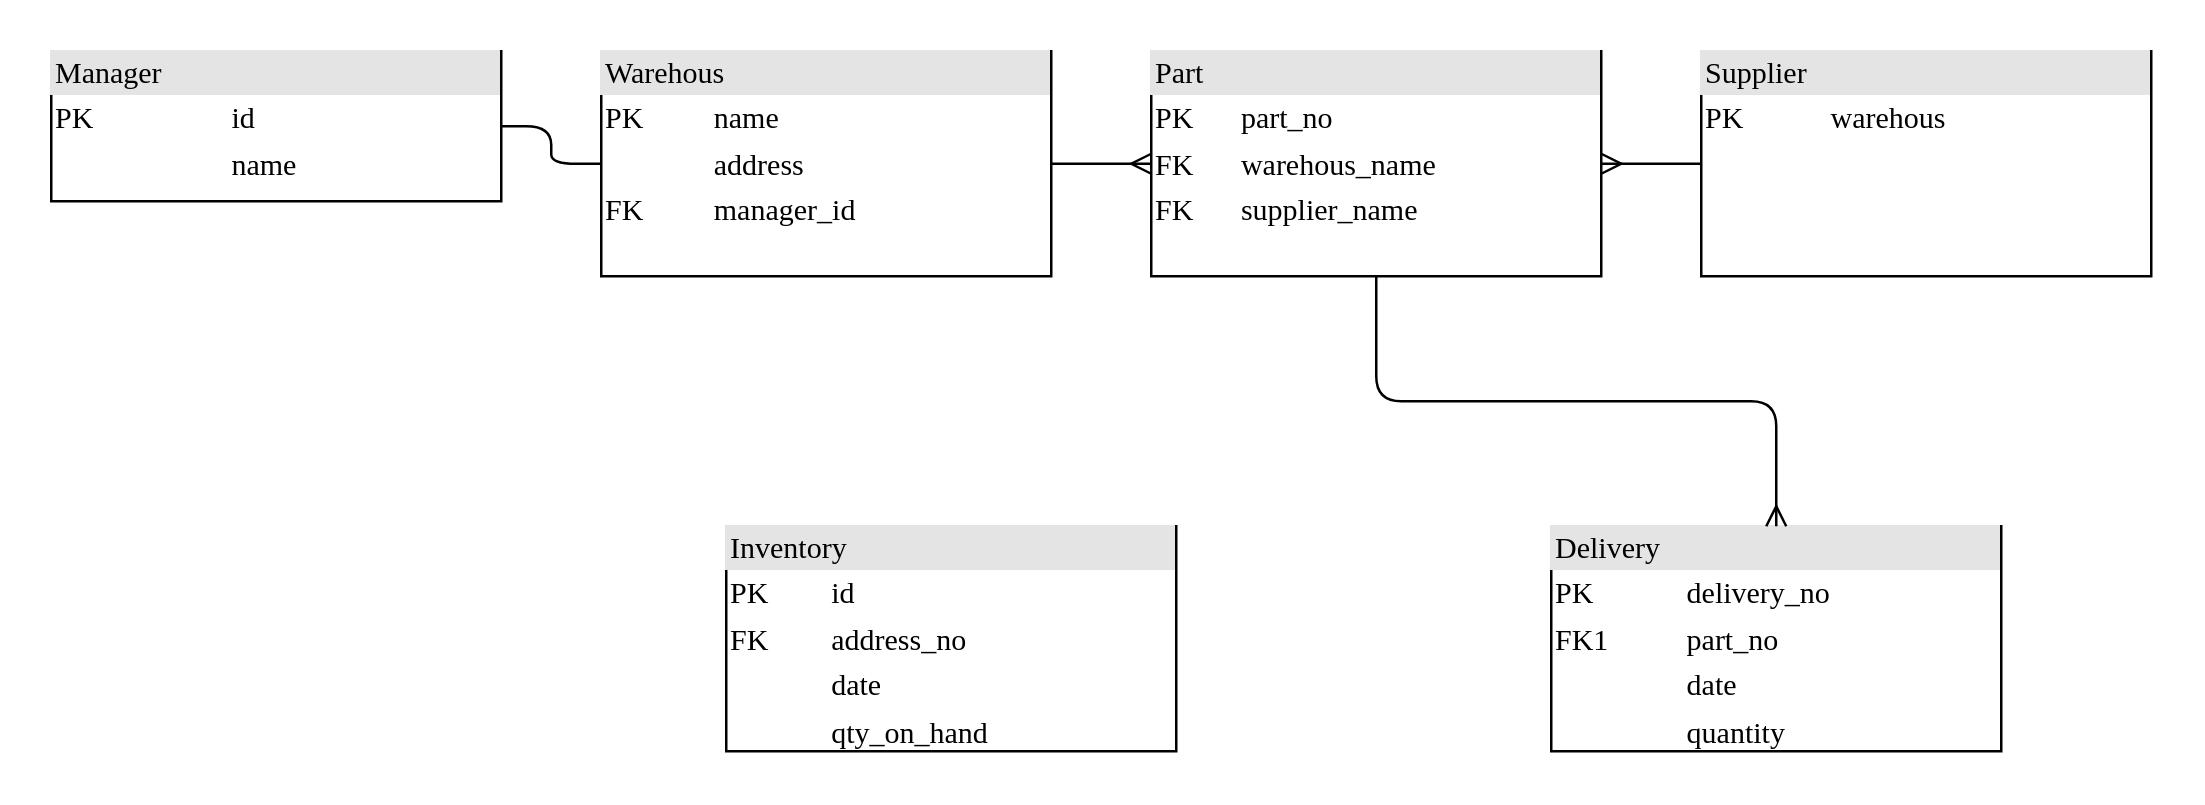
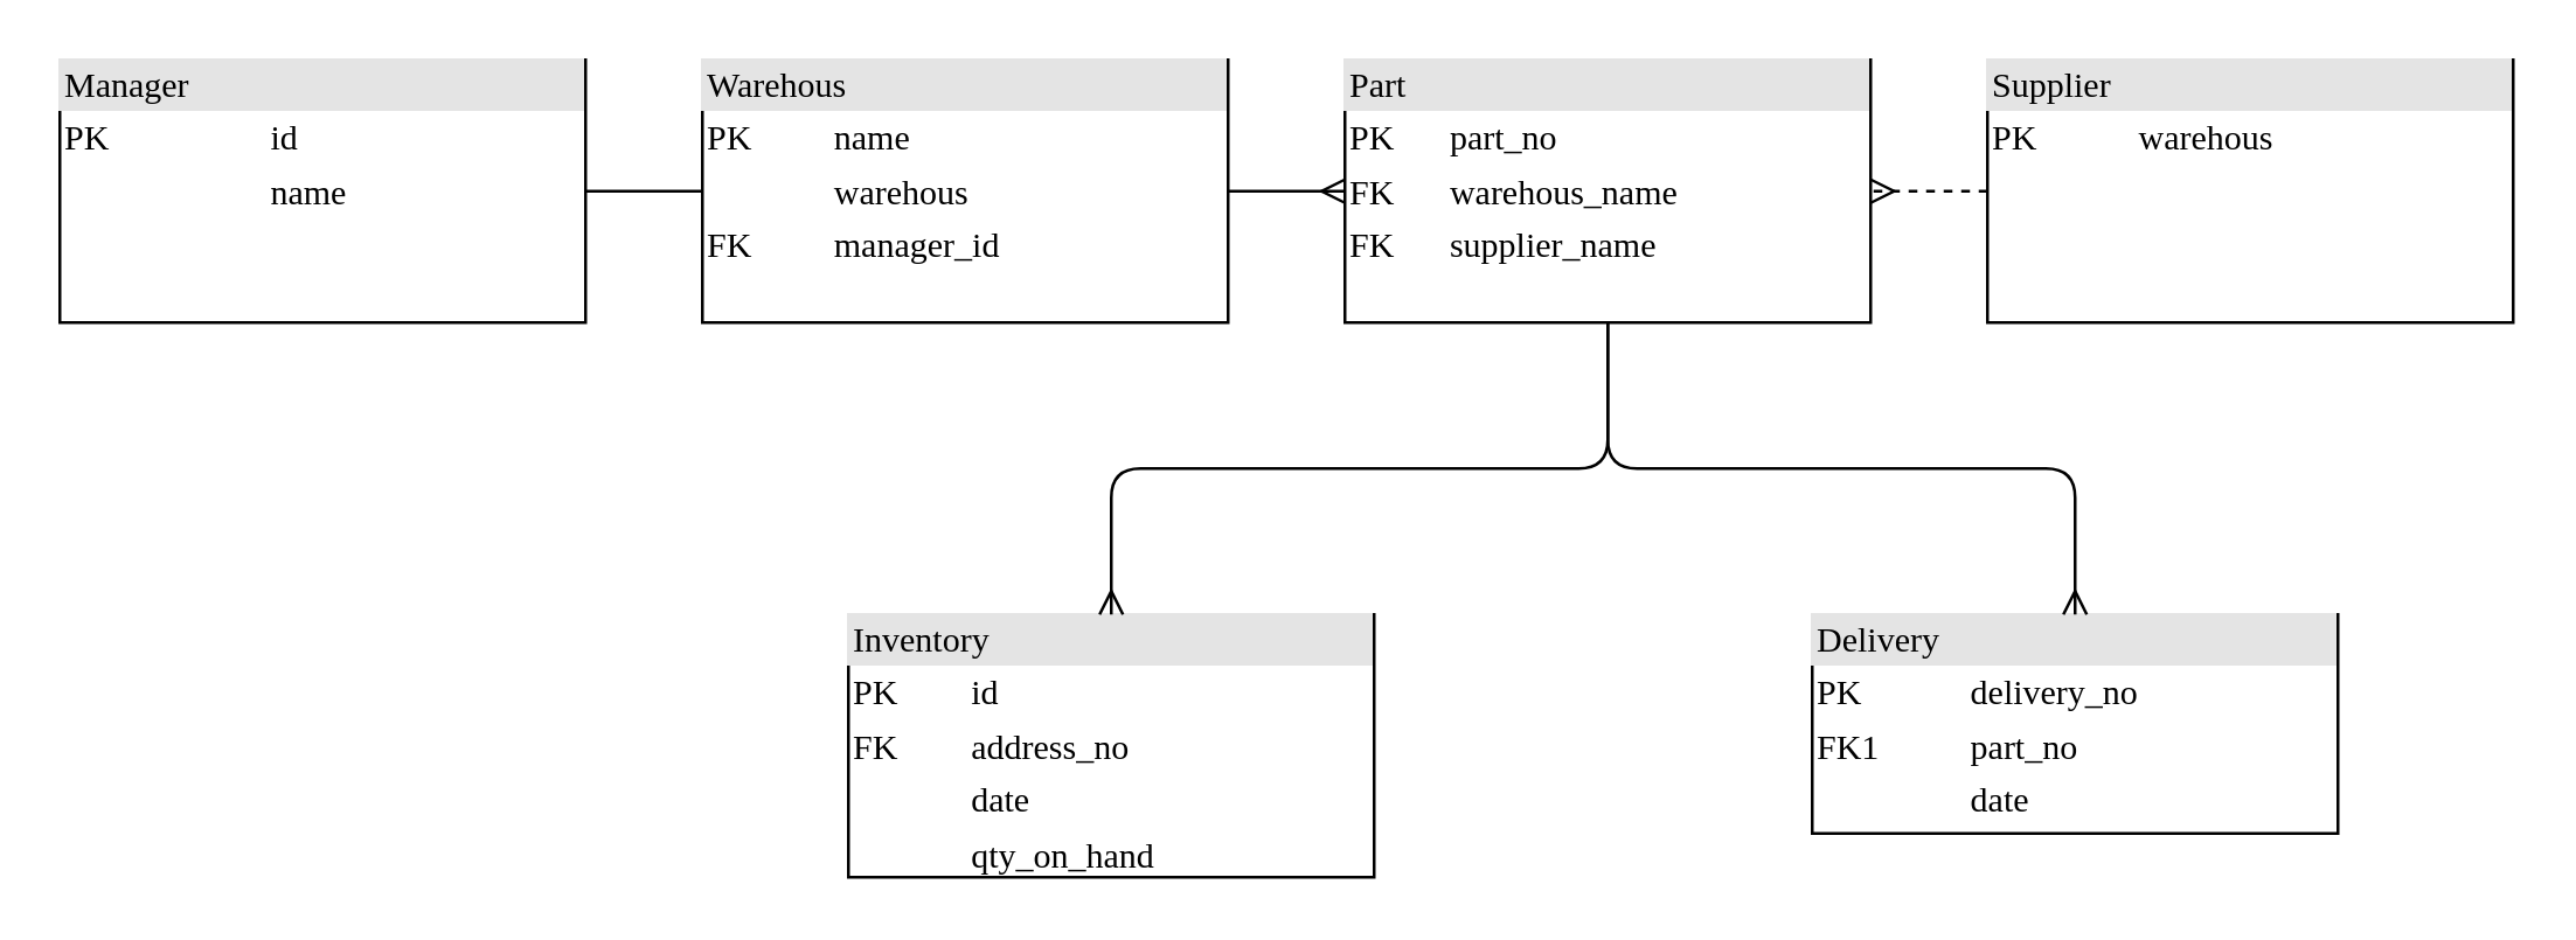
- <mxCell id="7" value="&lt;div style=&quot;box-sizing:border-box;width:100%;background:#e4e4e4;padding:2px;&quot;&gt;Warehous&lt;/div&gt;&lt;table style=&quot;width:100%;font-size:1em;&quot; cellpadding=&quot;2&quot; cellspacing=&quot;0&quot;&gt;&lt;tbody&gt;&lt;tr&gt;&lt;td&gt;PK&lt;/td&gt;&lt;td&gt;name&lt;/td&gt;&lt;/tr&gt;&lt;tr&gt;&lt;td&gt;&lt;br&gt;&lt;/td&gt;&lt;td&gt;address&lt;br&gt;&lt;/td&gt;&lt;/tr&gt;&lt;tr&gt;&lt;td&gt;FK&lt;/td&gt;&lt;td&gt;manager_id&lt;/td&gt;&lt;/tr&gt;&lt;/tbody&gt;&lt;/table&gt;" style="verticalAlign=top;align=left;overflow=fill;html=1;rounded=0;shadow=0;comic=0;labelBackgroundColor=none;strokeWidth=1;fontFamily=Verdana;fontSize=12" parent="1" vertex="1"><mxGeometry x="240" y="20" width="180" height="90" as="geometry" /></mxCell>
+ <mxCell id="7" value="&lt;div style=&quot;box-sizing:border-box;width:100%;background:#e4e4e4;padding:2px;&quot;&gt;Warehous&lt;/div&gt;&lt;table style=&quot;width:100%;font-size:1em;&quot; cellpadding=&quot;2&quot; cellspacing=&quot;0&quot;&gt;&lt;tbody&gt;&lt;tr&gt;&lt;td&gt;PK&lt;/td&gt;&lt;td&gt;name&lt;/td&gt;&lt;/tr&gt;&lt;tr&gt;&lt;td&gt;&lt;br&gt;&lt;/td&gt;&lt;td&gt;warehous&lt;br&gt;&lt;/td&gt;&lt;/tr&gt;&lt;tr&gt;&lt;td&gt;FK&lt;/td&gt;&lt;td&gt;manager_id&lt;/td&gt;&lt;/tr&gt;&lt;/tbody&gt;&lt;/table&gt;" style="verticalAlign=top;align=left;overflow=fill;html=1;rounded=0;shadow=0;comic=0;labelBackgroundColor=none;strokeWidth=1;fontFamily=Verdana;fontSize=12" parent="1" vertex="1"><mxGeometry x="240" y="20" width="180" height="90" as="geometry" /></mxCell>
- <mxCell id="2" value="&lt;div style=&quot;box-sizing:border-box;width:100%;background:#e4e4e4;padding:2px;&quot;&gt;Manager&lt;/div&gt;&lt;table style=&quot;width:100%;font-size:1em;&quot; cellpadding=&quot;2&quot; cellspacing=&quot;0&quot;&gt;&lt;tbody&gt;&lt;tr&gt;&lt;td&gt;PK&lt;/td&gt;&lt;td&gt;id&lt;/td&gt;&lt;/tr&gt;&lt;tr&gt;&lt;td&gt;&lt;br&gt;&lt;/td&gt;&lt;td&gt;name&lt;/td&gt;&lt;/tr&gt;&lt;/tbody&gt;&lt;/table&gt;" style="verticalAlign=top;align=left;overflow=fill;html=1;rounded=0;shadow=0;comic=0;labelBackgroundColor=none;strokeWidth=1;fontFamily=Verdana;fontSize=12" parent="1" vertex="1"><mxGeometry x="20" y="20" width="180" height="60" as="geometry" /></mxCell>
+ <mxCell id="2" value="&lt;div style=&quot;box-sizing:border-box;width:100%;background:#e4e4e4;padding:2px;&quot;&gt;Manager&lt;/div&gt;&lt;table style=&quot;width:100%;font-size:1em;&quot; cellpadding=&quot;2&quot; cellspacing=&quot;0&quot;&gt;&lt;tbody&gt;&lt;tr&gt;&lt;td&gt;PK&lt;/td&gt;&lt;td&gt;id&lt;/td&gt;&lt;/tr&gt;&lt;tr&gt;&lt;td&gt;&lt;br&gt;&lt;/td&gt;&lt;td&gt;name&lt;/td&gt;&lt;/tr&gt;&lt;/tbody&gt;&lt;/table&gt;" style="verticalAlign=top;align=left;overflow=fill;html=1;rounded=0;shadow=0;comic=0;labelBackgroundColor=none;strokeWidth=1;fontFamily=Verdana;fontSize=12" parent="1" vertex="1"><mxGeometry x="20" y="20" width="180" height="90" as="geometry" /></mxCell>
- <mxCell id="3" style="edgeStyle=orthogonalEdgeStyle;html=1;labelBackgroundColor=none;startArrow=none;endArrow=ERmany;fontFamily=Verdana;fontSize=12;align=left;startFill=0;endFill=0;" parent="1" source="4" target="10" edge="1"><mxGeometry relative="1" as="geometry" /></mxCell>
+ <mxCell id="3" style="edgeStyle=orthogonalEdgeStyle;html=1;labelBackgroundColor=none;startArrow=none;endArrow=ERmany;fontFamily=Verdana;fontSize=12;align=left;startFill=0;endFill=0;dashed=1;" parent="1" source="4" target="10" edge="1"><mxGeometry relative="1" as="geometry" /></mxCell>
+ <mxCell id="6" style="edgeStyle=orthogonalEdgeStyle;html=1;entryX=0.5;entryY=0;labelBackgroundColor=none;startArrow=none;endArrow=ERmany;fontFamily=Verdana;fontSize=12;align=left;startFill=0;endFill=0;" parent="1" source="10" target="5" edge="1"><mxGeometry relative="1" as="geometry" /></mxCell>
- <mxCell id="8" value="&lt;div style=&quot;box-sizing: border-box ; width: 100% ; background: #e4e4e4 ; padding: 2px&quot;&gt;Delivery&lt;/div&gt;&lt;table style=&quot;width: 100% ; font-size: 1em&quot; cellpadding=&quot;2&quot; cellspacing=&quot;0&quot;&gt;&lt;tbody&gt;&lt;tr&gt;&lt;td&gt;PK&lt;/td&gt;&lt;td&gt;delivery_no&lt;/td&gt;&lt;/tr&gt;&lt;tr&gt;&lt;td&gt;FK1&lt;/td&gt;&lt;td&gt;part_no&lt;/td&gt;&lt;/tr&gt;&lt;tr&gt;&lt;td&gt;&lt;/td&gt;&lt;td&gt;date&lt;/td&gt;&lt;/tr&gt;&lt;tr&gt;&lt;td&gt;&lt;br&gt;&lt;/td&gt;&lt;td&gt;quantity&lt;br&gt;&lt;/td&gt;&lt;/tr&gt;&lt;/tbody&gt;&lt;/table&gt;" style="verticalAlign=top;align=left;overflow=fill;html=1;rounded=0;shadow=0;comic=0;labelBackgroundColor=none;strokeWidth=1;fontFamily=Verdana;fontSize=12" parent="1" vertex="1"><mxGeometry x="620" y="210" width="180" height="90" as="geometry" /></mxCell>
+ <mxCell id="8" value="&lt;div style=&quot;box-sizing: border-box ; width: 100% ; background: #e4e4e4 ; padding: 2px&quot;&gt;Delivery&lt;/div&gt;&lt;table style=&quot;width: 100% ; font-size: 1em&quot; cellpadding=&quot;2&quot; cellspacing=&quot;0&quot;&gt;&lt;tbody&gt;&lt;tr&gt;&lt;td&gt;PK&lt;/td&gt;&lt;td&gt;delivery_no&lt;/td&gt;&lt;/tr&gt;&lt;tr&gt;&lt;td&gt;FK1&lt;/td&gt;&lt;td&gt;part_no&lt;/td&gt;&lt;/tr&gt;&lt;tr&gt;&lt;td&gt;&lt;/td&gt;&lt;td&gt;date&lt;/td&gt;&lt;/tr&gt;&lt;tr&gt;&lt;td&gt;&lt;br&gt;&lt;/td&gt;&lt;td&gt;quantity&lt;br&gt;&lt;/td&gt;&lt;/tr&gt;&lt;/tbody&gt;&lt;/table&gt;" style="verticalAlign=top;align=left;overflow=fill;html=1;rounded=0;shadow=0;comic=0;labelBackgroundColor=none;strokeWidth=1;fontFamily=Verdana;fontSize=12" parent="1" vertex="1"><mxGeometry x="620" y="210" width="180" height="75" as="geometry" /></mxCell>
